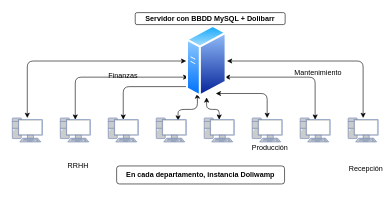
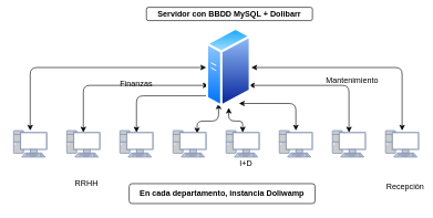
- <mxCell id="25" value="Servidor con BBDD MySQL + Dolibarr" style="text;html=1;align=center;verticalAlign=middle;whiteSpace=wrap;rounded=1;strokeColor=#000000;glass=0;fontStyle=1" vertex="1" parent="1"><mxGeometry x="225" y="20.28" width="250" height="20" as="geometry" /></mxCell>
+ <mxCell id="25" value="Servidor con BBDD MySQL + Dolibarr" style="text;html=1;align=center;verticalAlign=middle;whiteSpace=wrap;rounded=1;strokeColor=#000000;glass=0;fontStyle=1" vertex="1" parent="1"><mxGeometry x="220" y="10.28" width="250" height="20" as="geometry" /></mxCell>
+ <mxCell id="21" value="I+D" style="text;html=1;strokeColor=none;fillColor=none;align=center;verticalAlign=middle;whiteSpace=wrap;rounded=0;" vertex="1" parent="1"><mxGeometry x="350" y="236" width="40" height="20" as="geometry" /></mxCell>
- <mxCell id="22" value="Producción" style="text;html=1;strokeColor=none;fillColor=none;align=center;verticalAlign=middle;whiteSpace=wrap;rounded=0;" vertex="1" parent="1"><mxGeometry x="430" y="236" width="40" height="20" as="geometry" /></mxCell>
